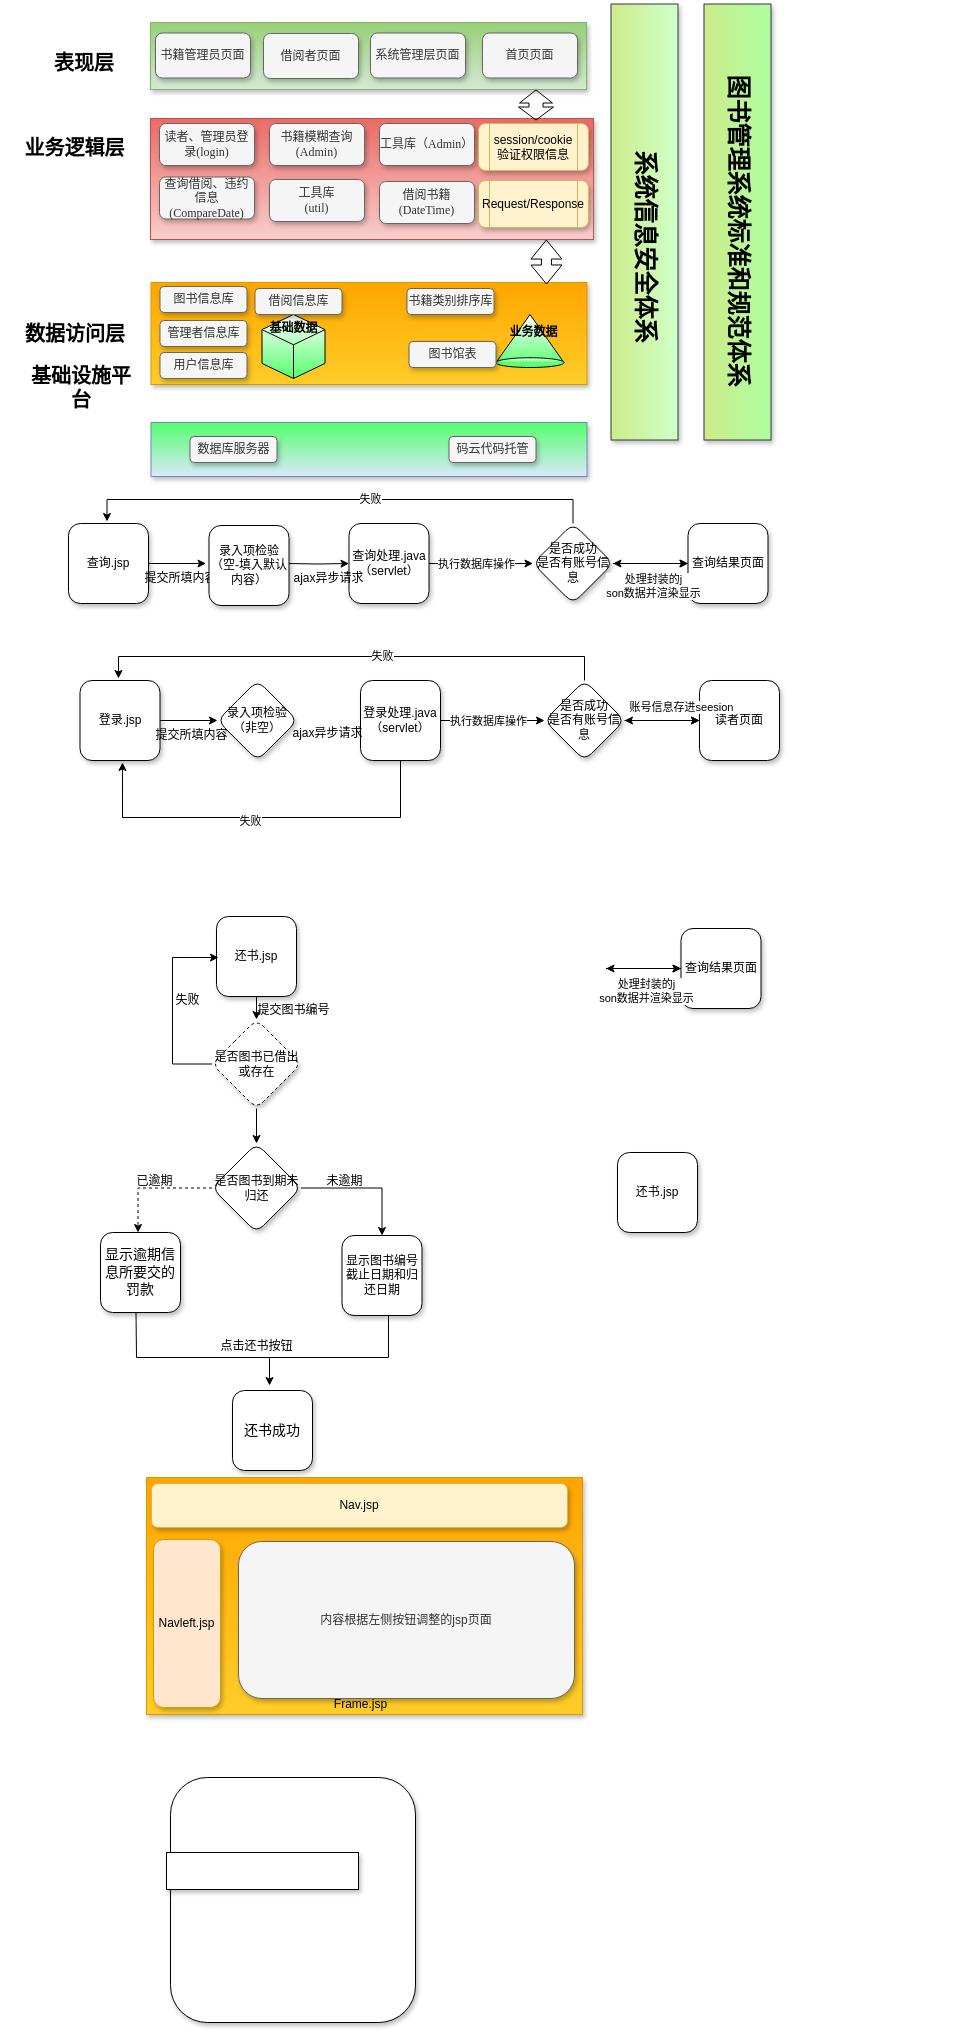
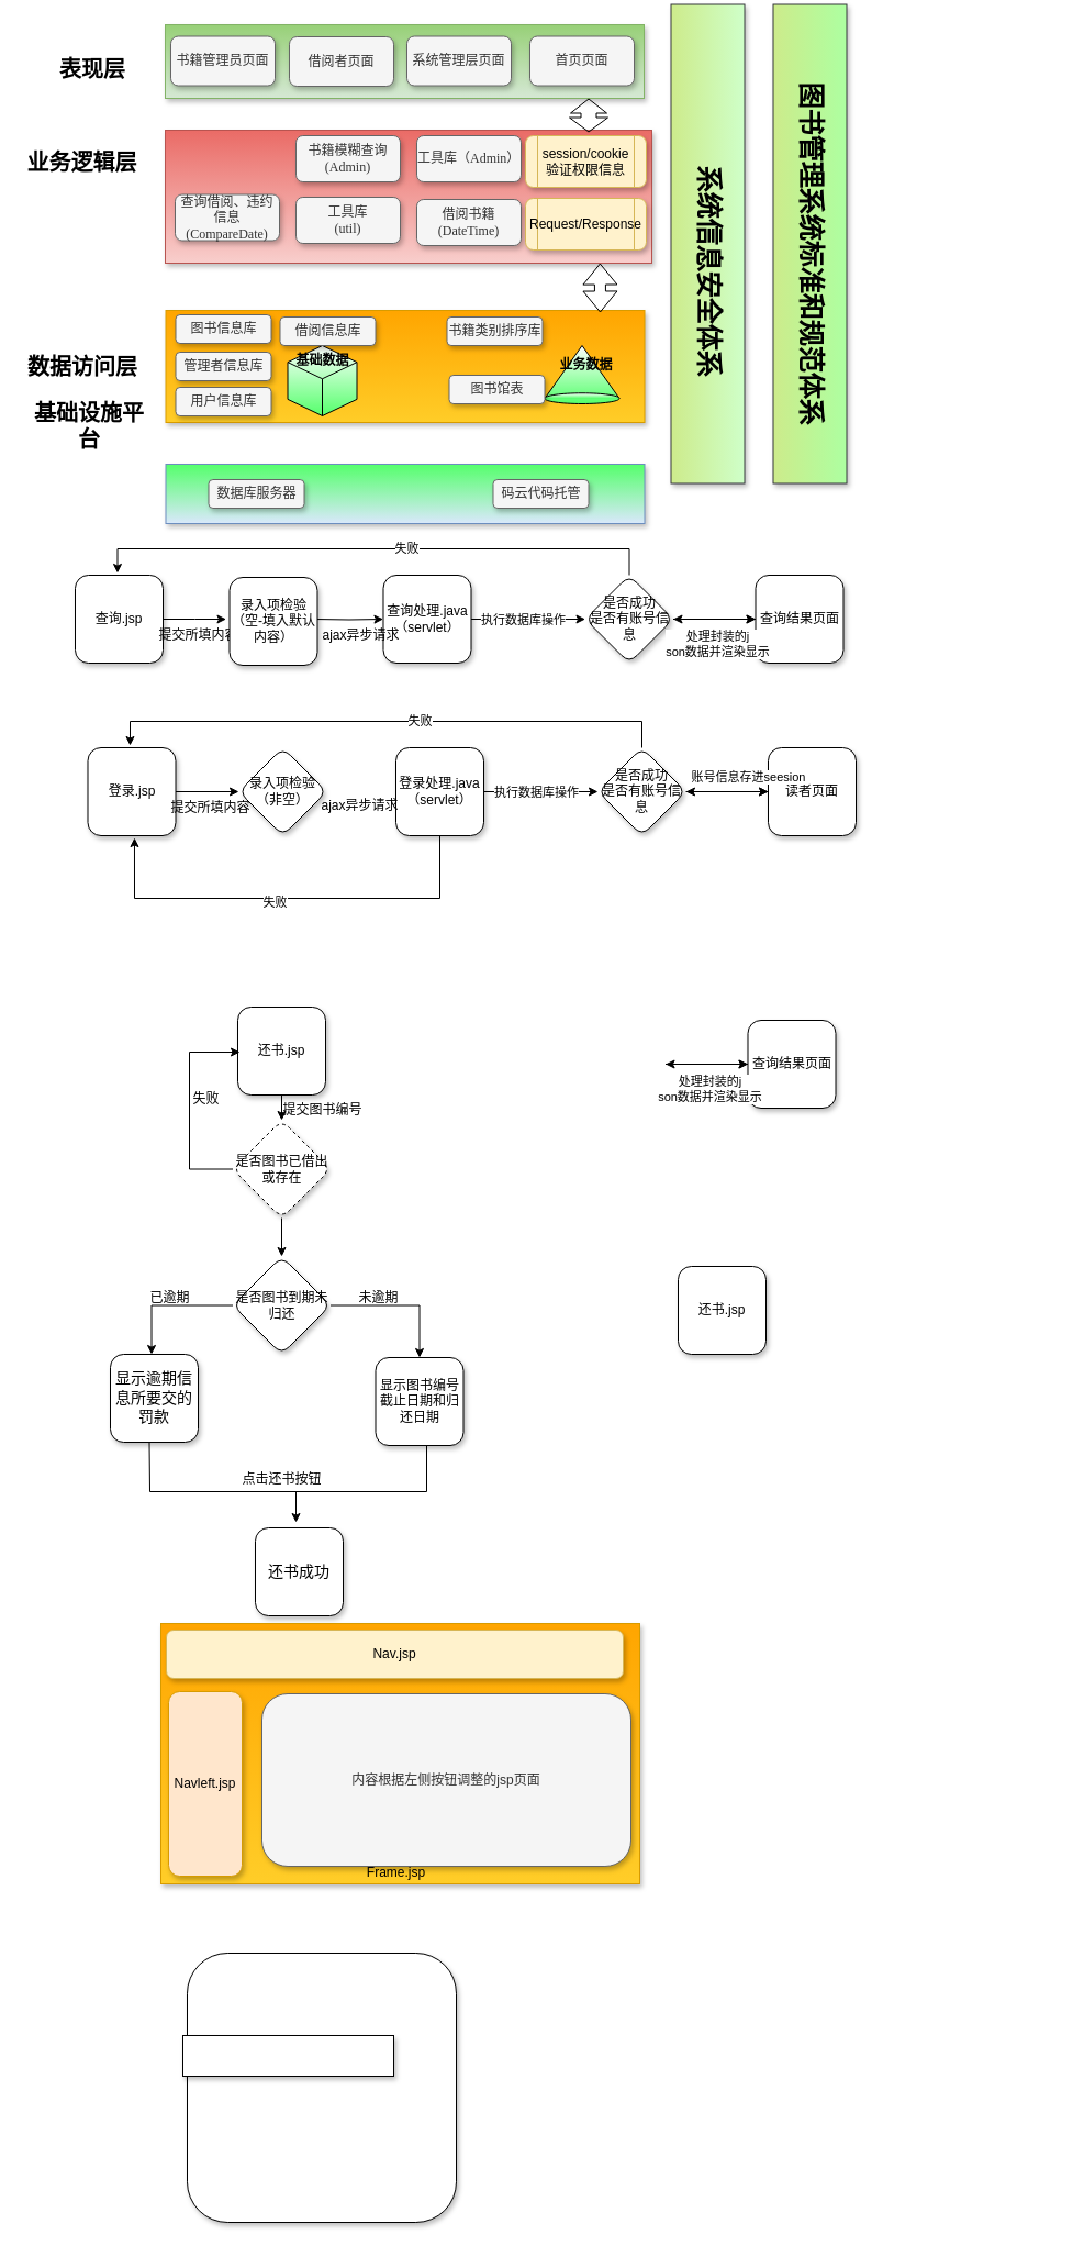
- <mxCell id="16" value="&lt;font face=&quot;宋体&quot;&gt;读者、管理员登录(login)&lt;/font&gt;" style="rounded=1;whiteSpace=wrap;html=1;shadow=1;gradientDirection=north;fillColor=#f5f5f5;fontColor=#333333;strokeColor=#666666;" parent="1" vertex="1"><mxGeometry x="159" y="121" width="95" height="42" as="geometry" /></mxCell>
- <mxCell id="86" style="edgeStyle=orthogonalEdgeStyle;rounded=0;orthogonalLoop=1;jettySize=auto;html=1;entryX=0.469;entryY=0;entryDx=0;entryDy=0;entryPerimeter=0;dashed=1;" edge="1" parent="1" source="88" target="91"><mxGeometry relative="1" as="geometry"><mxPoint x="123" y="1185.5" as="targetPoint" /></mxGeometry></mxCell>
+ <mxCell id="86" style="edgeStyle=orthogonalEdgeStyle;rounded=0;orthogonalLoop=1;jettySize=auto;html=1;entryX=0.469;entryY=0;entryDx=0;entryDy=0;entryPerimeter=0;" edge="1" parent="1" source="88" target="91"><mxGeometry relative="1" as="geometry"><mxPoint x="123" y="1185.5" as="targetPoint" /></mxGeometry></mxCell>
